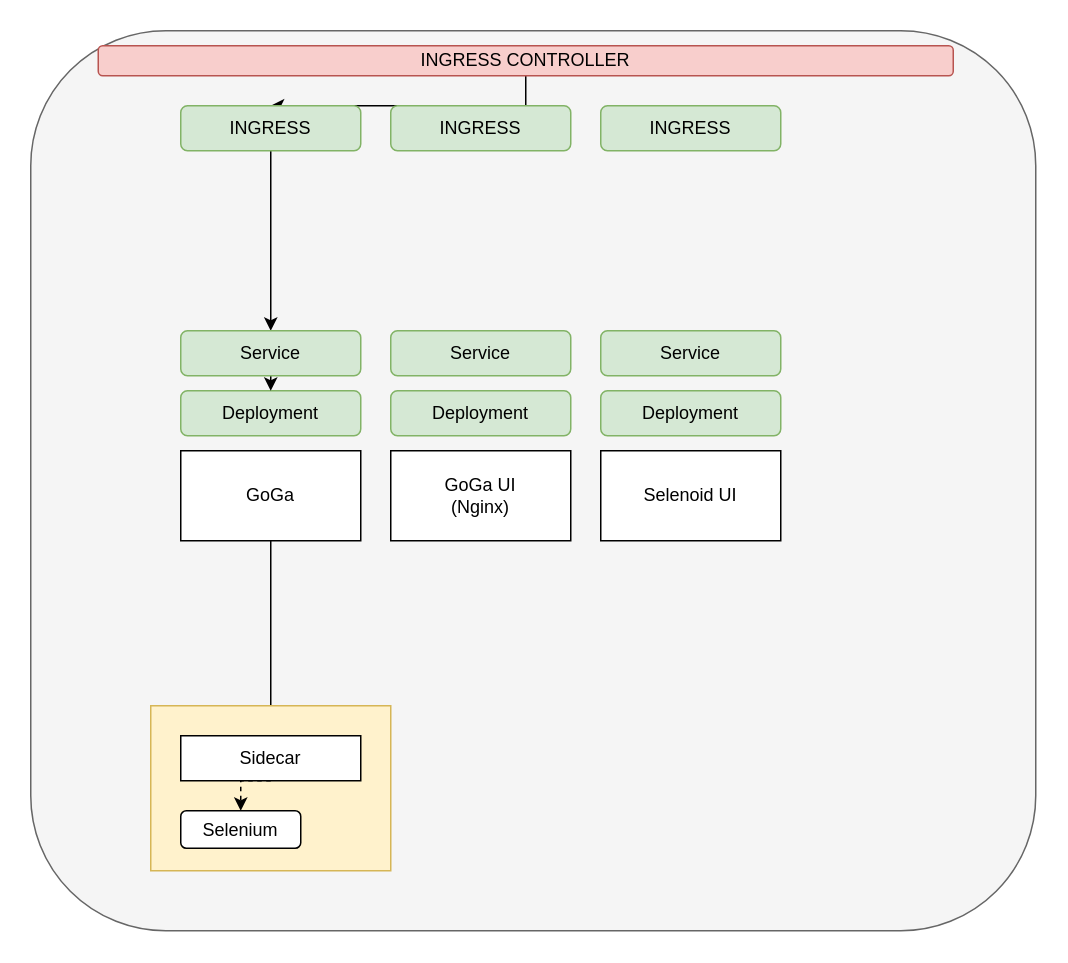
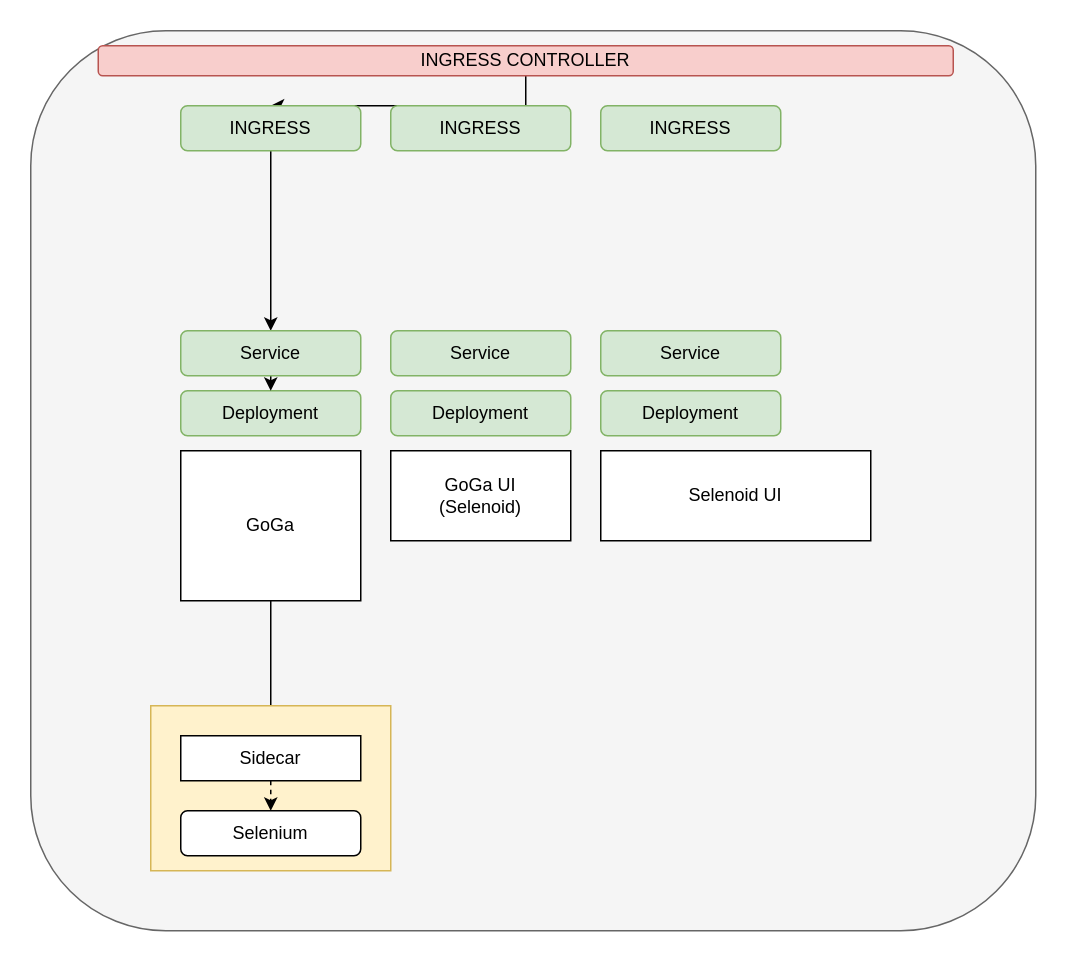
- <mxCell id="3" value="GoGa" style="rounded=0;whiteSpace=wrap;html=1;" parent="1" vertex="1"><mxGeometry x="120" y="300" width="120" height="60" as="geometry" /></mxCell>
+ <mxCell id="3" value="GoGa" style="rounded=0;whiteSpace=wrap;html=1;" parent="1" vertex="1"><mxGeometry x="120" y="300" width="120" height="100" as="geometry" /></mxCell>
- <mxCell id="4" value="GoGa UI&lt;br&gt;(Nginx)" style="rounded=0;whiteSpace=wrap;html=1;" vertex="1" parent="1"><mxGeometry x="260" y="300" width="120" height="60" as="geometry" /></mxCell>
+ <mxCell id="4" value="GoGa UI&lt;br&gt;(Selenoid)" style="rounded=0;whiteSpace=wrap;html=1;" vertex="1" parent="1"><mxGeometry x="260" y="300" width="120" height="60" as="geometry" /></mxCell>
- <mxCell id="5" value="Selenoid UI" style="rounded=0;whiteSpace=wrap;html=1;" vertex="1" parent="1"><mxGeometry x="400" y="300" width="120" height="60" as="geometry" /></mxCell>
+ <mxCell id="5" value="Selenoid UI" style="rounded=0;whiteSpace=wrap;html=1;" vertex="1" parent="1"><mxGeometry x="400" y="300" width="180" height="60" as="geometry" /></mxCell>
- <mxCell id="21" value="Selenium" style="rounded=1;whiteSpace=wrap;html=1;" vertex="1" parent="1"><mxGeometry x="120" y="540" width="80" height="25" as="geometry" /></mxCell>
+ <mxCell id="21" value="Selenium" style="rounded=1;whiteSpace=wrap;html=1;" vertex="1" parent="1"><mxGeometry x="120" y="540" width="120" height="30" as="geometry" /></mxCell>
